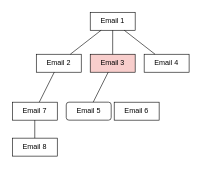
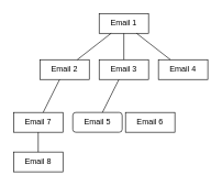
- <mxCell id="5" value="Email 3" style="rounded=0;whiteSpace=wrap;html=1;fillColor=#f8cecc;" vertex="1" parent="1"><mxGeometry x="150" y="90" width="75" height="30" as="geometry" /></mxCell>
+ <mxCell id="5" value="Email 3" style="rounded=0;whiteSpace=wrap;html=1;" vertex="1" parent="1"><mxGeometry x="150" y="90" width="75" height="30" as="geometry" /></mxCell>
